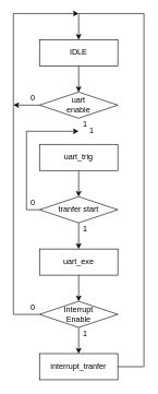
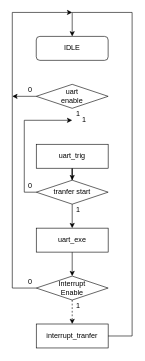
- <mxCell id="3" value="IDLE" style="rounded=0;whiteSpace=wrap;html=1;" parent="1" vertex="1"><mxGeometry x="60" y="60" width="120" height="40" as="geometry" /></mxCell>
+ <mxCell id="3" value="IDLE" style="whiteSpace=wrap;html=1;rounded=1;" parent="1" vertex="1"><mxGeometry x="60" y="60" width="120" height="40" as="geometry" /></mxCell>
- <mxCell id="2" style="edgeStyle=orthogonalEdgeStyle;rounded=0;orthogonalLoop=1;jettySize=auto;html=1;entryX=0.5;entryY=0;entryDx=0;entryDy=0;" parent="1" source="3" target="11" edge="1"><mxGeometry relative="1" as="geometry" /></mxCell>
- <mxCell id="5" value="uart_trig" style="rounded=0;whiteSpace=wrap;html=1;" parent="1" vertex="1"><mxGeometry x="60" y="220" width="120" height="40" as="geometry" /></mxCell>
+ <mxCell id="5" value="uart_trig" style="rounded=0;whiteSpace=wrap;html=1;" parent="1" vertex="1"><mxGeometry x="60" y="240" width="120" height="40" as="geometry" /></mxCell>
- <mxCell id="9" style="edgeStyle=orthogonalEdgeStyle;rounded=0;orthogonalLoop=1;jettySize=auto;html=1;entryX=0.5;entryY=0;entryDx=0;entryDy=0;" parent="1" source="10" target="8" edge="1"><mxGeometry relative="1" as="geometry" /></mxCell>
+ <mxCell id="9" style="edgeStyle=orthogonalEdgeStyle;rounded=0;orthogonalLoop=1;jettySize=auto;html=1;entryX=0.5;entryY=0;entryDx=0;entryDy=0;dashed=1;" parent="1" source="10" target="8" edge="1"><mxGeometry relative="1" as="geometry" /></mxCell>
